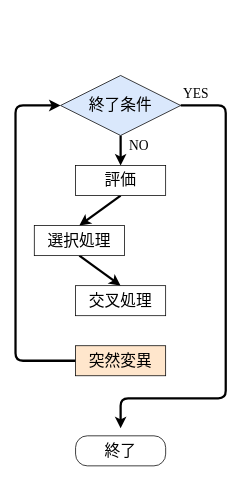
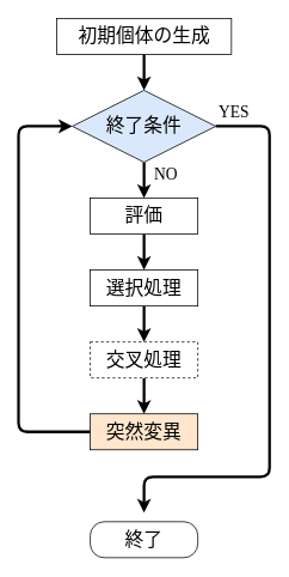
+ <mxCell id="3" value="初期個体の生成" style="whiteSpace=wrap;html=1;fontSize=21;fontFamily=Noto Sans Japanese;fontSource=https%3A%2F%2Ffonts.googleapis.com%2Fcss%3Ffamily%3DNoto%2BSans%2BJapanese;" parent="1" vertex="1"><mxGeometry x="62.5" y="20" width="195" height="40" as="geometry" /></mxCell>
+ <mxCell id="2" style="edgeStyle=none;html=1;exitX=0.5;exitY=1;exitDx=0;exitDy=0;entryX=0.5;entryY=0;entryDx=0;entryDy=0;fontSize=21;strokeWidth=3;fontFamily=Noto Sans Japanese;fontSource=https%3A%2F%2Ffonts.googleapis.com%2Fcss%3Ffamily%3DNoto%2BSans%2BJapanese;" parent="1" source="3" target="6" edge="1"><mxGeometry relative="1" as="geometry" /></mxCell>
- <mxCell id="10" value="選択処理" style="whiteSpace=wrap;html=1;fontSize=21;fontFamily=Noto Sans Japanese;fontSource=https%3A%2F%2Ffonts.googleapis.com%2Fcss%3Ffamily%3DNoto%2BSans%2BJapanese;" parent="1" vertex="1"><mxGeometry x="45" y="300" width="120" height="40" as="geometry" /></mxCell>
+ <mxCell id="10" value="選択処理" style="whiteSpace=wrap;html=1;fontSize=21;fontFamily=Noto Sans Japanese;fontSource=https%3A%2F%2Ffonts.googleapis.com%2Fcss%3Ffamily%3DNoto%2BSans%2BJapanese;" parent="1" vertex="1"><mxGeometry x="100" y="300" width="120" height="40" as="geometry" /></mxCell>
- <mxCell id="12" value="交叉処理" style="whiteSpace=wrap;html=1;fontSize=21;fontFamily=Noto Sans Japanese;fontSource=https%3A%2F%2Ffonts.googleapis.com%2Fcss%3Ffamily%3DNoto%2BSans%2BJapanese;" parent="1" vertex="1"><mxGeometry x="100" y="380" width="120" height="40" as="geometry" /></mxCell>
+ <mxCell id="12" value="交叉処理" style="whiteSpace=wrap;html=1;fontSize=21;fontFamily=Noto Sans Japanese;fontSource=https%3A%2F%2Ffonts.googleapis.com%2Fcss%3Ffamily%3DNoto%2BSans%2BJapanese;dashed=1;" parent="1" vertex="1"><mxGeometry x="100" y="380" width="120" height="40" as="geometry" /></mxCell>
+ <mxCell id="11" style="edgeStyle=none;html=1;exitX=0.5;exitY=1;exitDx=0;exitDy=0;entryX=0.5;entryY=0;entryDx=0;entryDy=0;fontSize=21;strokeWidth=3;fontFamily=Noto Sans Japanese;fontSource=https%3A%2F%2Ffonts.googleapis.com%2Fcss%3Ffamily%3DNoto%2BSans%2BJapanese;" parent="1" source="12" target="14" edge="1"><mxGeometry relative="1" as="geometry" /></mxCell>
